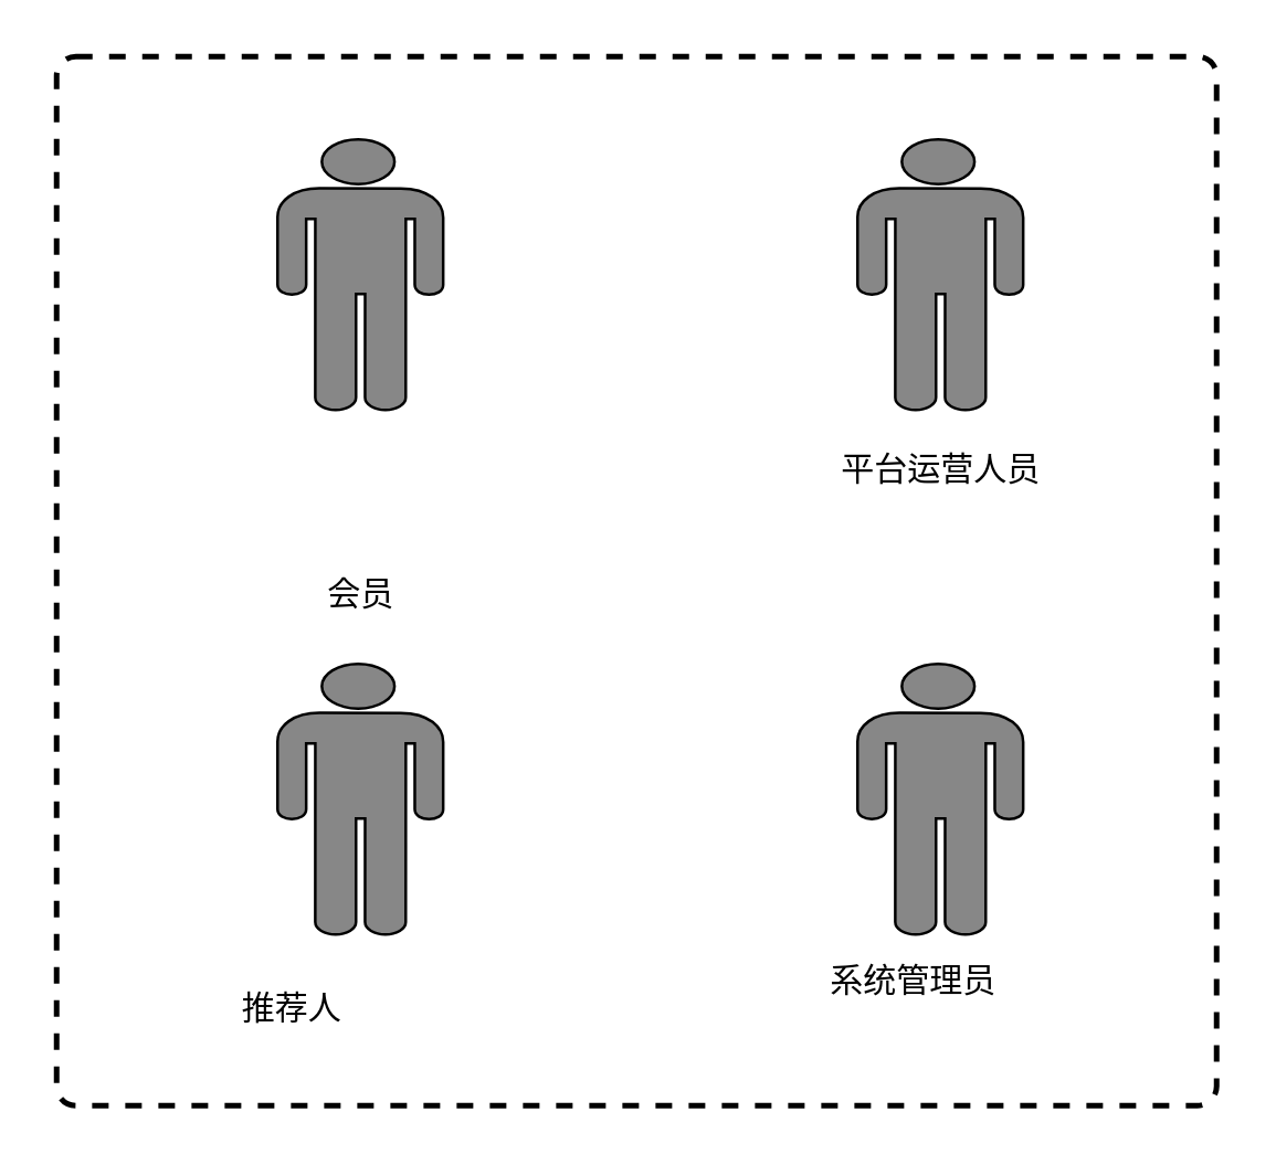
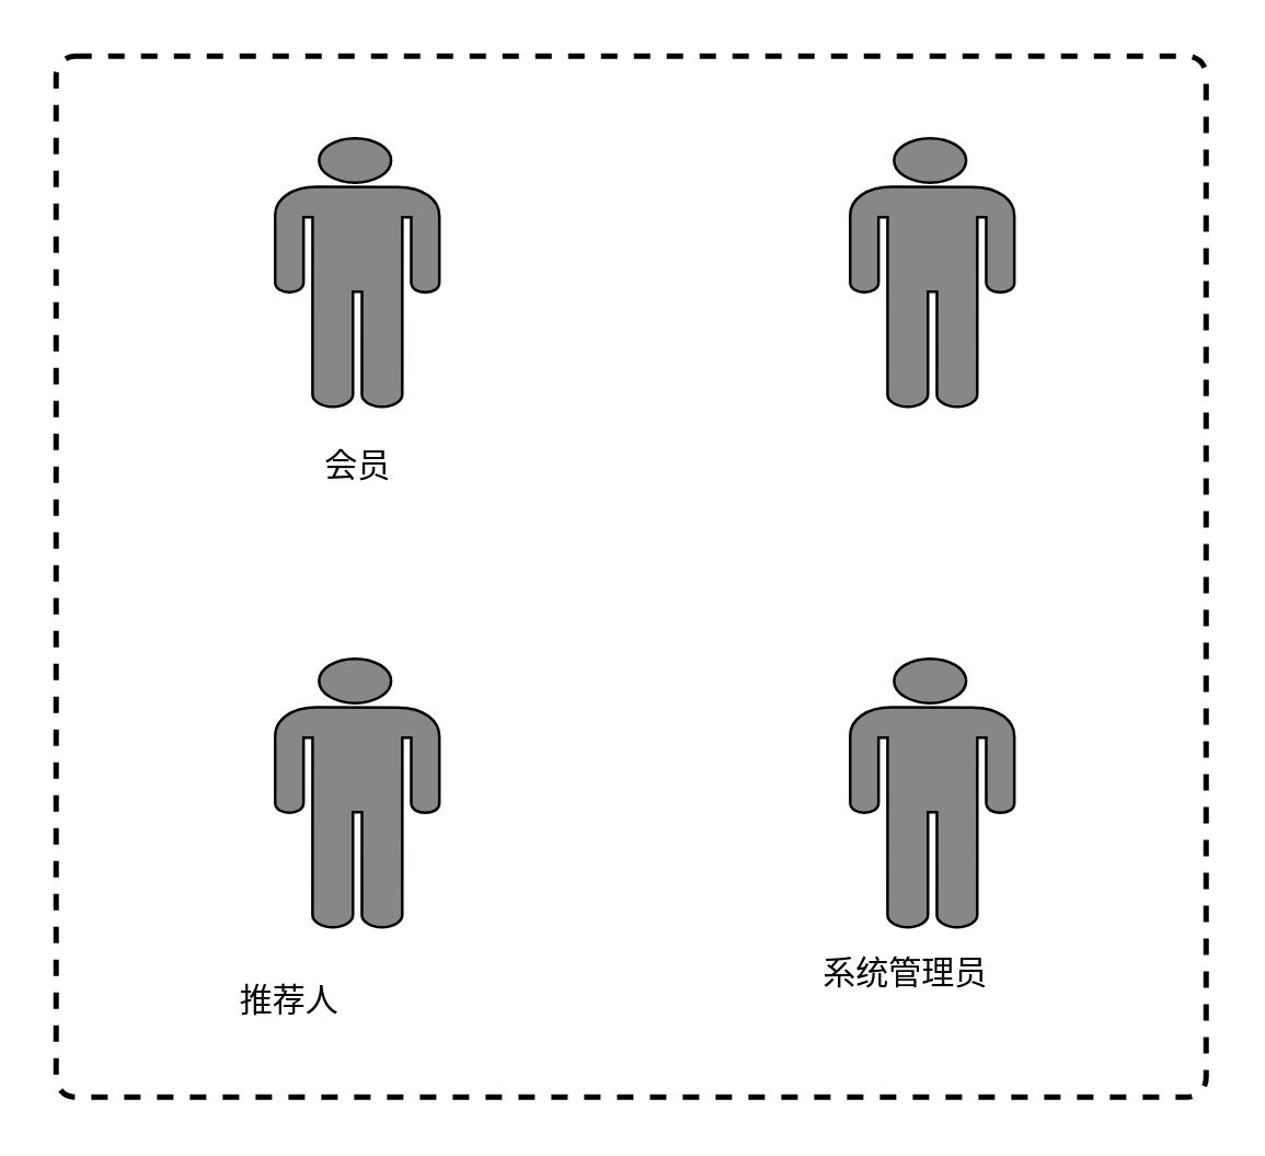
- <mxCell id="6" value="平台运营人员" style="text;html=1;align=center;verticalAlign=middle;resizable=0;points=[];autosize=1;" vertex="1" parent="1"><mxGeometry x="295" y="160" width="90" height="20" as="geometry" /></mxCell>
- <mxCell id="4" value="会员" style="text;html=1;align=center;verticalAlign=middle;resizable=0;points=[];autosize=1;" vertex="1" parent="1"><mxGeometry x="110" y="205" width="40" height="20" as="geometry" /></mxCell>
+ <mxCell id="4" value="会员" style="text;html=1;align=center;verticalAlign=middle;resizable=0;points=[];autosize=1;" vertex="1" parent="1"><mxGeometry x="110" y="160" width="40" height="20" as="geometry" /></mxCell>
